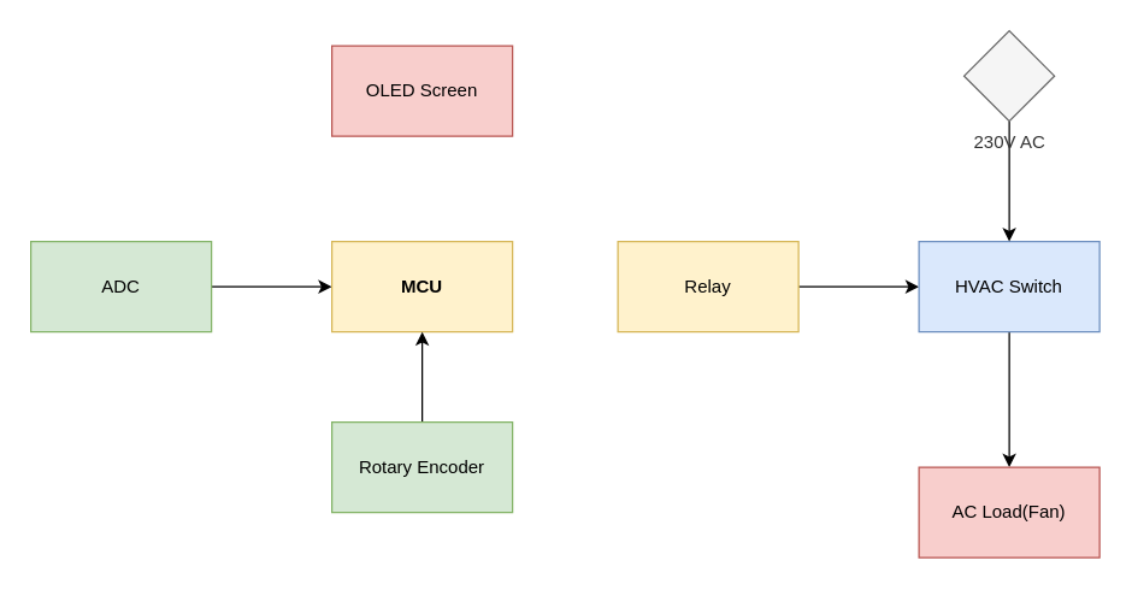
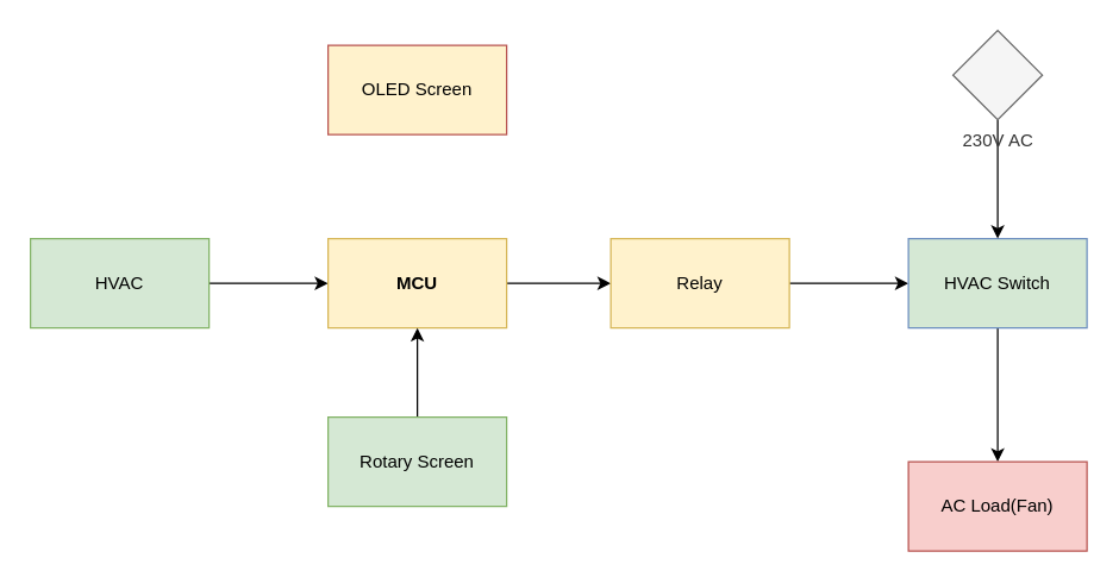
- <mxCell id="8" value="OLED Screen" style="rounded=0;whiteSpace=wrap;html=1;fillColor=#f8cecc;strokeColor=#b85450;" vertex="1" parent="1"><mxGeometry x="220" y="30" width="120" height="60" as="geometry" /></mxCell>
+ <mxCell id="8" value="OLED Screen" style="rounded=0;whiteSpace=wrap;html=1;fillColor=#fff2cc;strokeColor=#b85450;" vertex="1" parent="1"><mxGeometry x="220" y="30" width="120" height="60" as="geometry" /></mxCell>
- <mxCell id="3" value="ADC" style="rounded=0;whiteSpace=wrap;html=1;fillColor=#d5e8d4;strokeColor=#82b366;" vertex="1" parent="1"><mxGeometry x="20" y="160" width="120" height="60" as="geometry" /></mxCell>
+ <mxCell id="3" value="HVAC" style="rounded=0;whiteSpace=wrap;html=1;fillColor=#d5e8d4;strokeColor=#82b366;" vertex="1" parent="1"><mxGeometry x="20" y="160" width="120" height="60" as="geometry" /></mxCell>
+ <mxCell id="4" style="edgeStyle=orthogonalEdgeStyle;rounded=0;orthogonalLoop=1;jettySize=auto;html=1;entryX=0;entryY=0.5;entryDx=0;entryDy=0;" edge="1" parent="1" source="5" target="10"><mxGeometry relative="1" as="geometry" /></mxCell>
- <mxCell id="12" value="HVAC Switch" style="rounded=0;whiteSpace=wrap;html=1;fillColor=#dae8fc;strokeColor=#6c8ebf;" vertex="1" parent="1"><mxGeometry x="610" y="160" width="120" height="60" as="geometry" /></mxCell>
+ <mxCell id="12" value="HVAC Switch" style="rounded=0;whiteSpace=wrap;html=1;fillColor=#d5e8d4;strokeColor=#6c8ebf;" vertex="1" parent="1"><mxGeometry x="610" y="160" width="120" height="60" as="geometry" /></mxCell>
- <mxCell id="7" value="Rotary Encoder" style="rounded=0;whiteSpace=wrap;html=1;fillColor=#d5e8d4;strokeColor=#82b366;" vertex="1" parent="1"><mxGeometry x="220" y="280" width="120" height="60" as="geometry" /></mxCell>
+ <mxCell id="7" value="Rotary Screen" style="rounded=0;whiteSpace=wrap;html=1;fillColor=#d5e8d4;strokeColor=#82b366;" vertex="1" parent="1"><mxGeometry x="220" y="280" width="120" height="60" as="geometry" /></mxCell>
